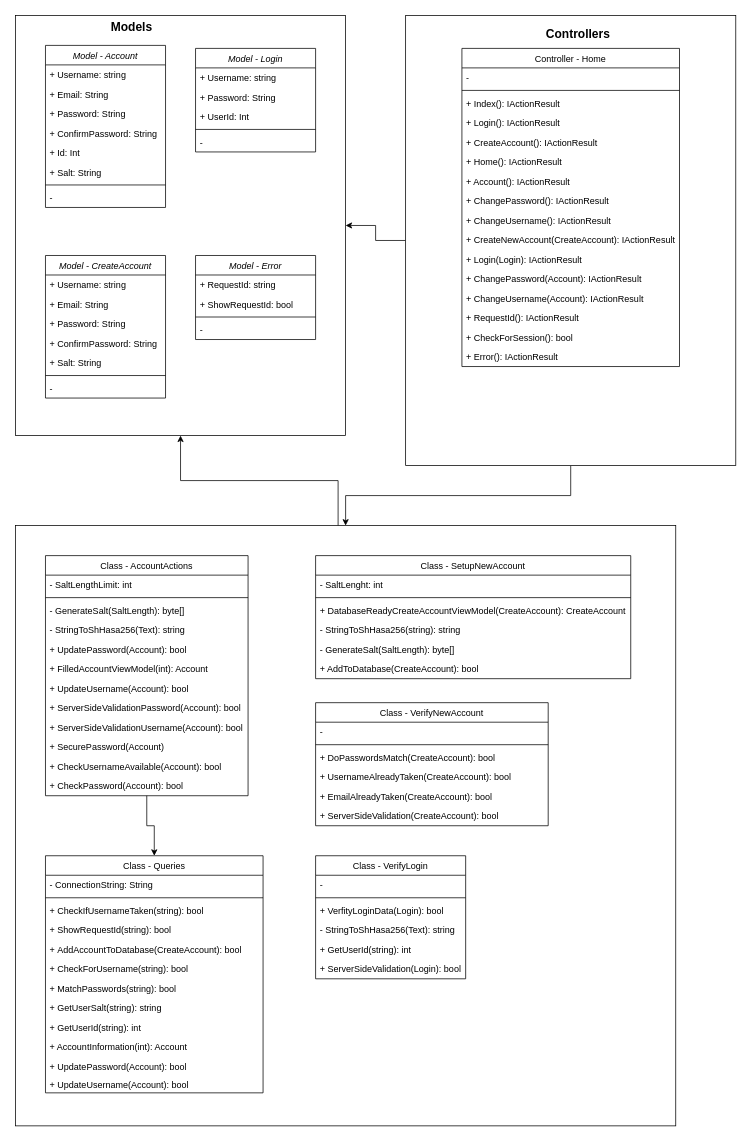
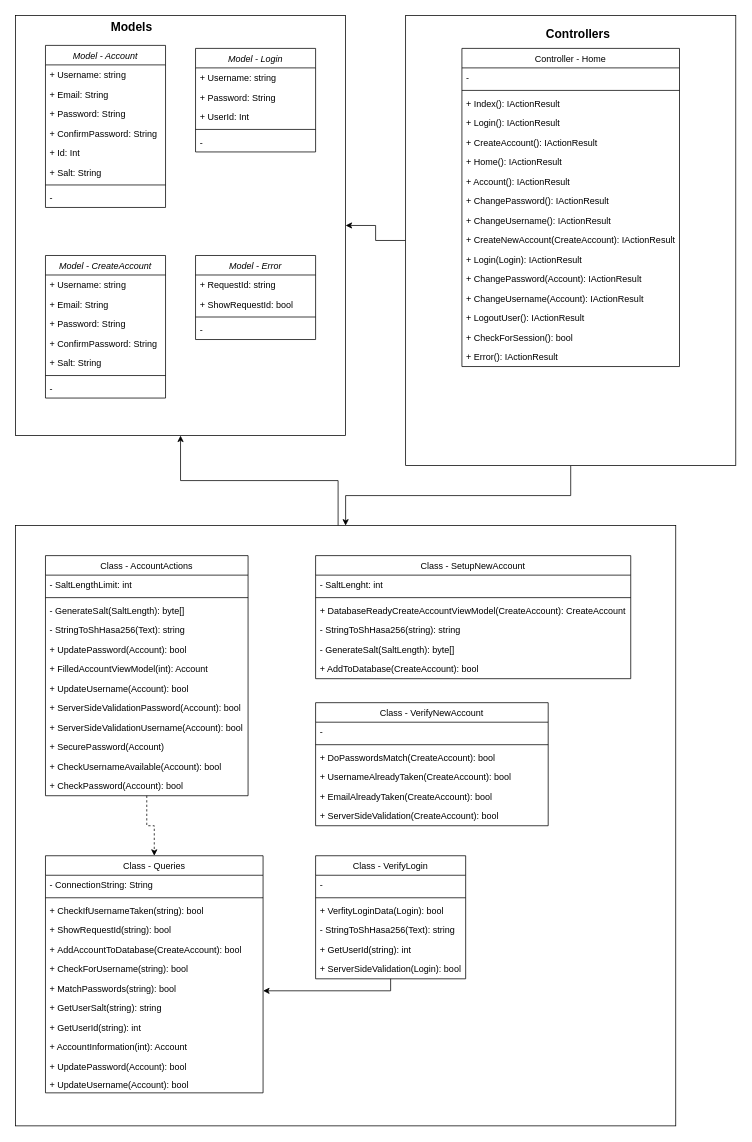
- <mxCell id="101" value="+ RequestId(): IActionResult" style="text;align=left;verticalAlign=top;spacingLeft=4;spacingRight=4;overflow=hidden;rotatable=0;points=[[0,0.5],[1,0.5]];portConstraint=eastwest;" vertex="1" parent="87"><mxGeometry y="346" width="290" height="26" as="geometry" /></mxCell>
+ <mxCell id="101" value="+ LogoutUser(): IActionResult" style="text;align=left;verticalAlign=top;spacingLeft=4;spacingRight=4;overflow=hidden;rotatable=0;points=[[0,0.5],[1,0.5]];portConstraint=eastwest;" vertex="1" parent="87"><mxGeometry y="346" width="290" height="26" as="geometry" /></mxCell>
- <mxCell id="63" style="edgeStyle=orthogonalEdgeStyle;rounded=0;orthogonalLoop=1;jettySize=auto;html=1;" edge="1" parent="1" source="64" target="18"><mxGeometry relative="1" as="geometry" /></mxCell>
+ <mxCell id="63" style="edgeStyle=orthogonalEdgeStyle;rounded=0;orthogonalLoop=1;jettySize=auto;html=1;dashed=1;" edge="1" parent="1" source="64" target="18"><mxGeometry relative="1" as="geometry" /></mxCell>
+ <mxCell id="39" style="edgeStyle=orthogonalEdgeStyle;rounded=0;orthogonalLoop=1;jettySize=auto;html=1;" edge="1" parent="1" source="40" target="18"><mxGeometry relative="1" as="geometry"><Array as="points"><mxPoint x="520" y="1320" /></Array></mxGeometry></mxCell>
